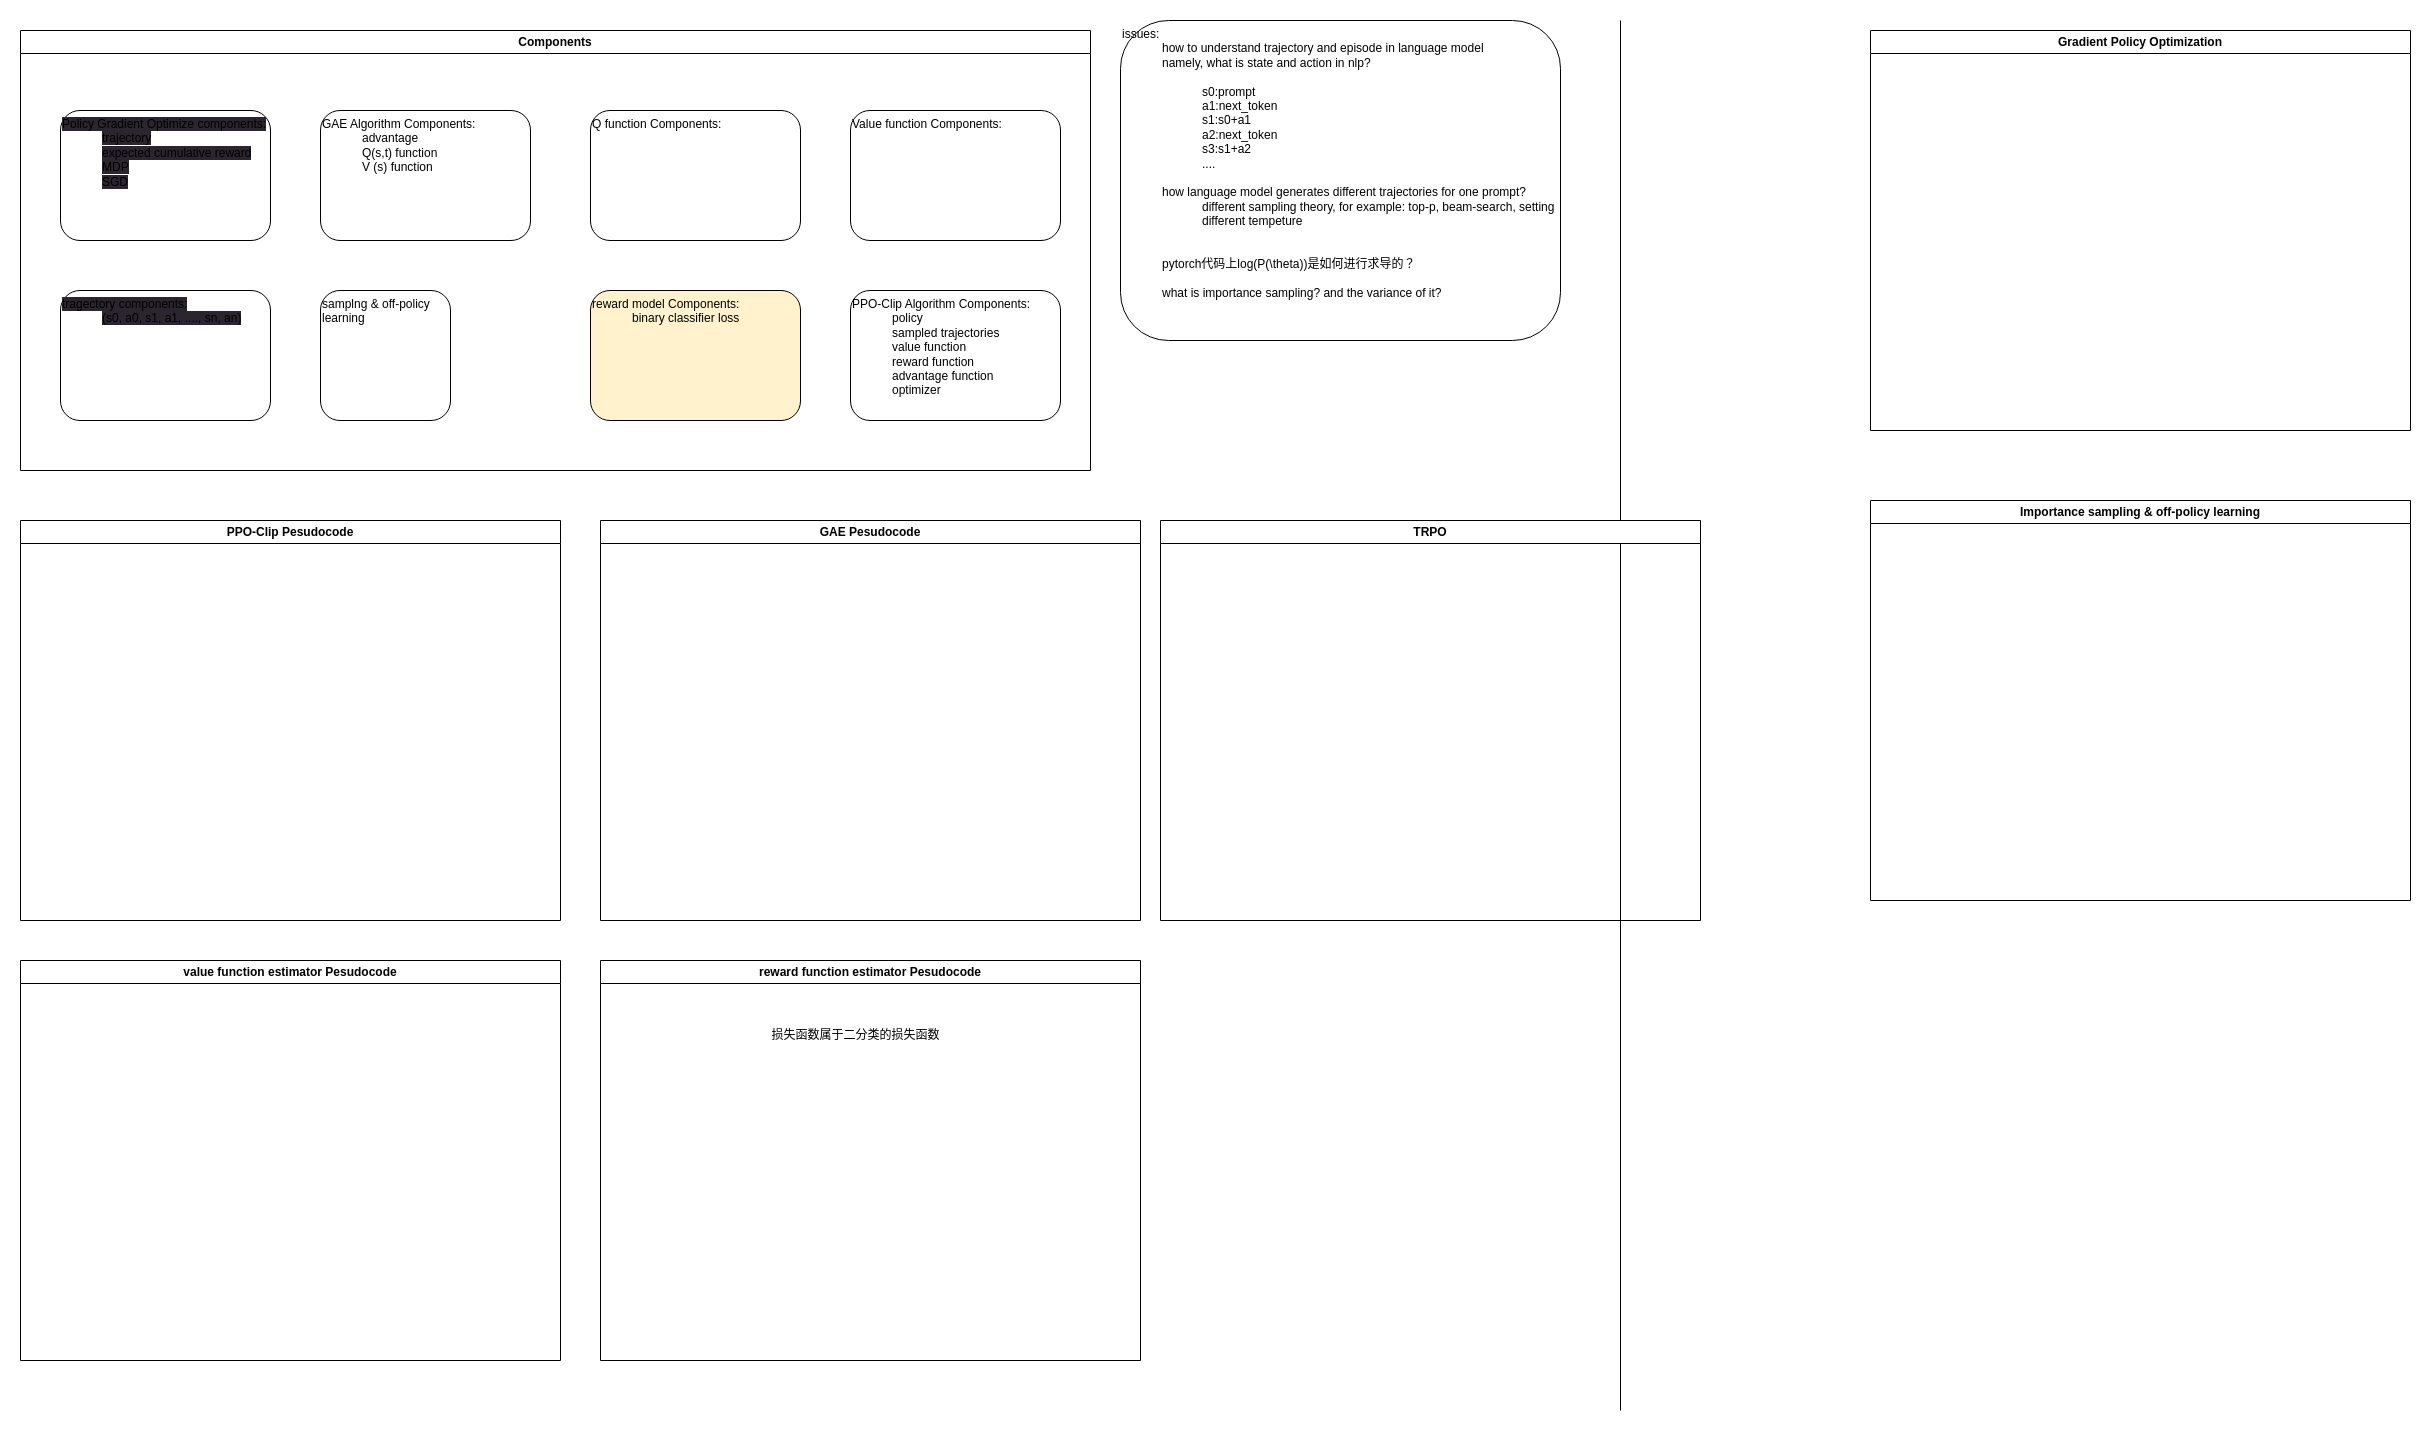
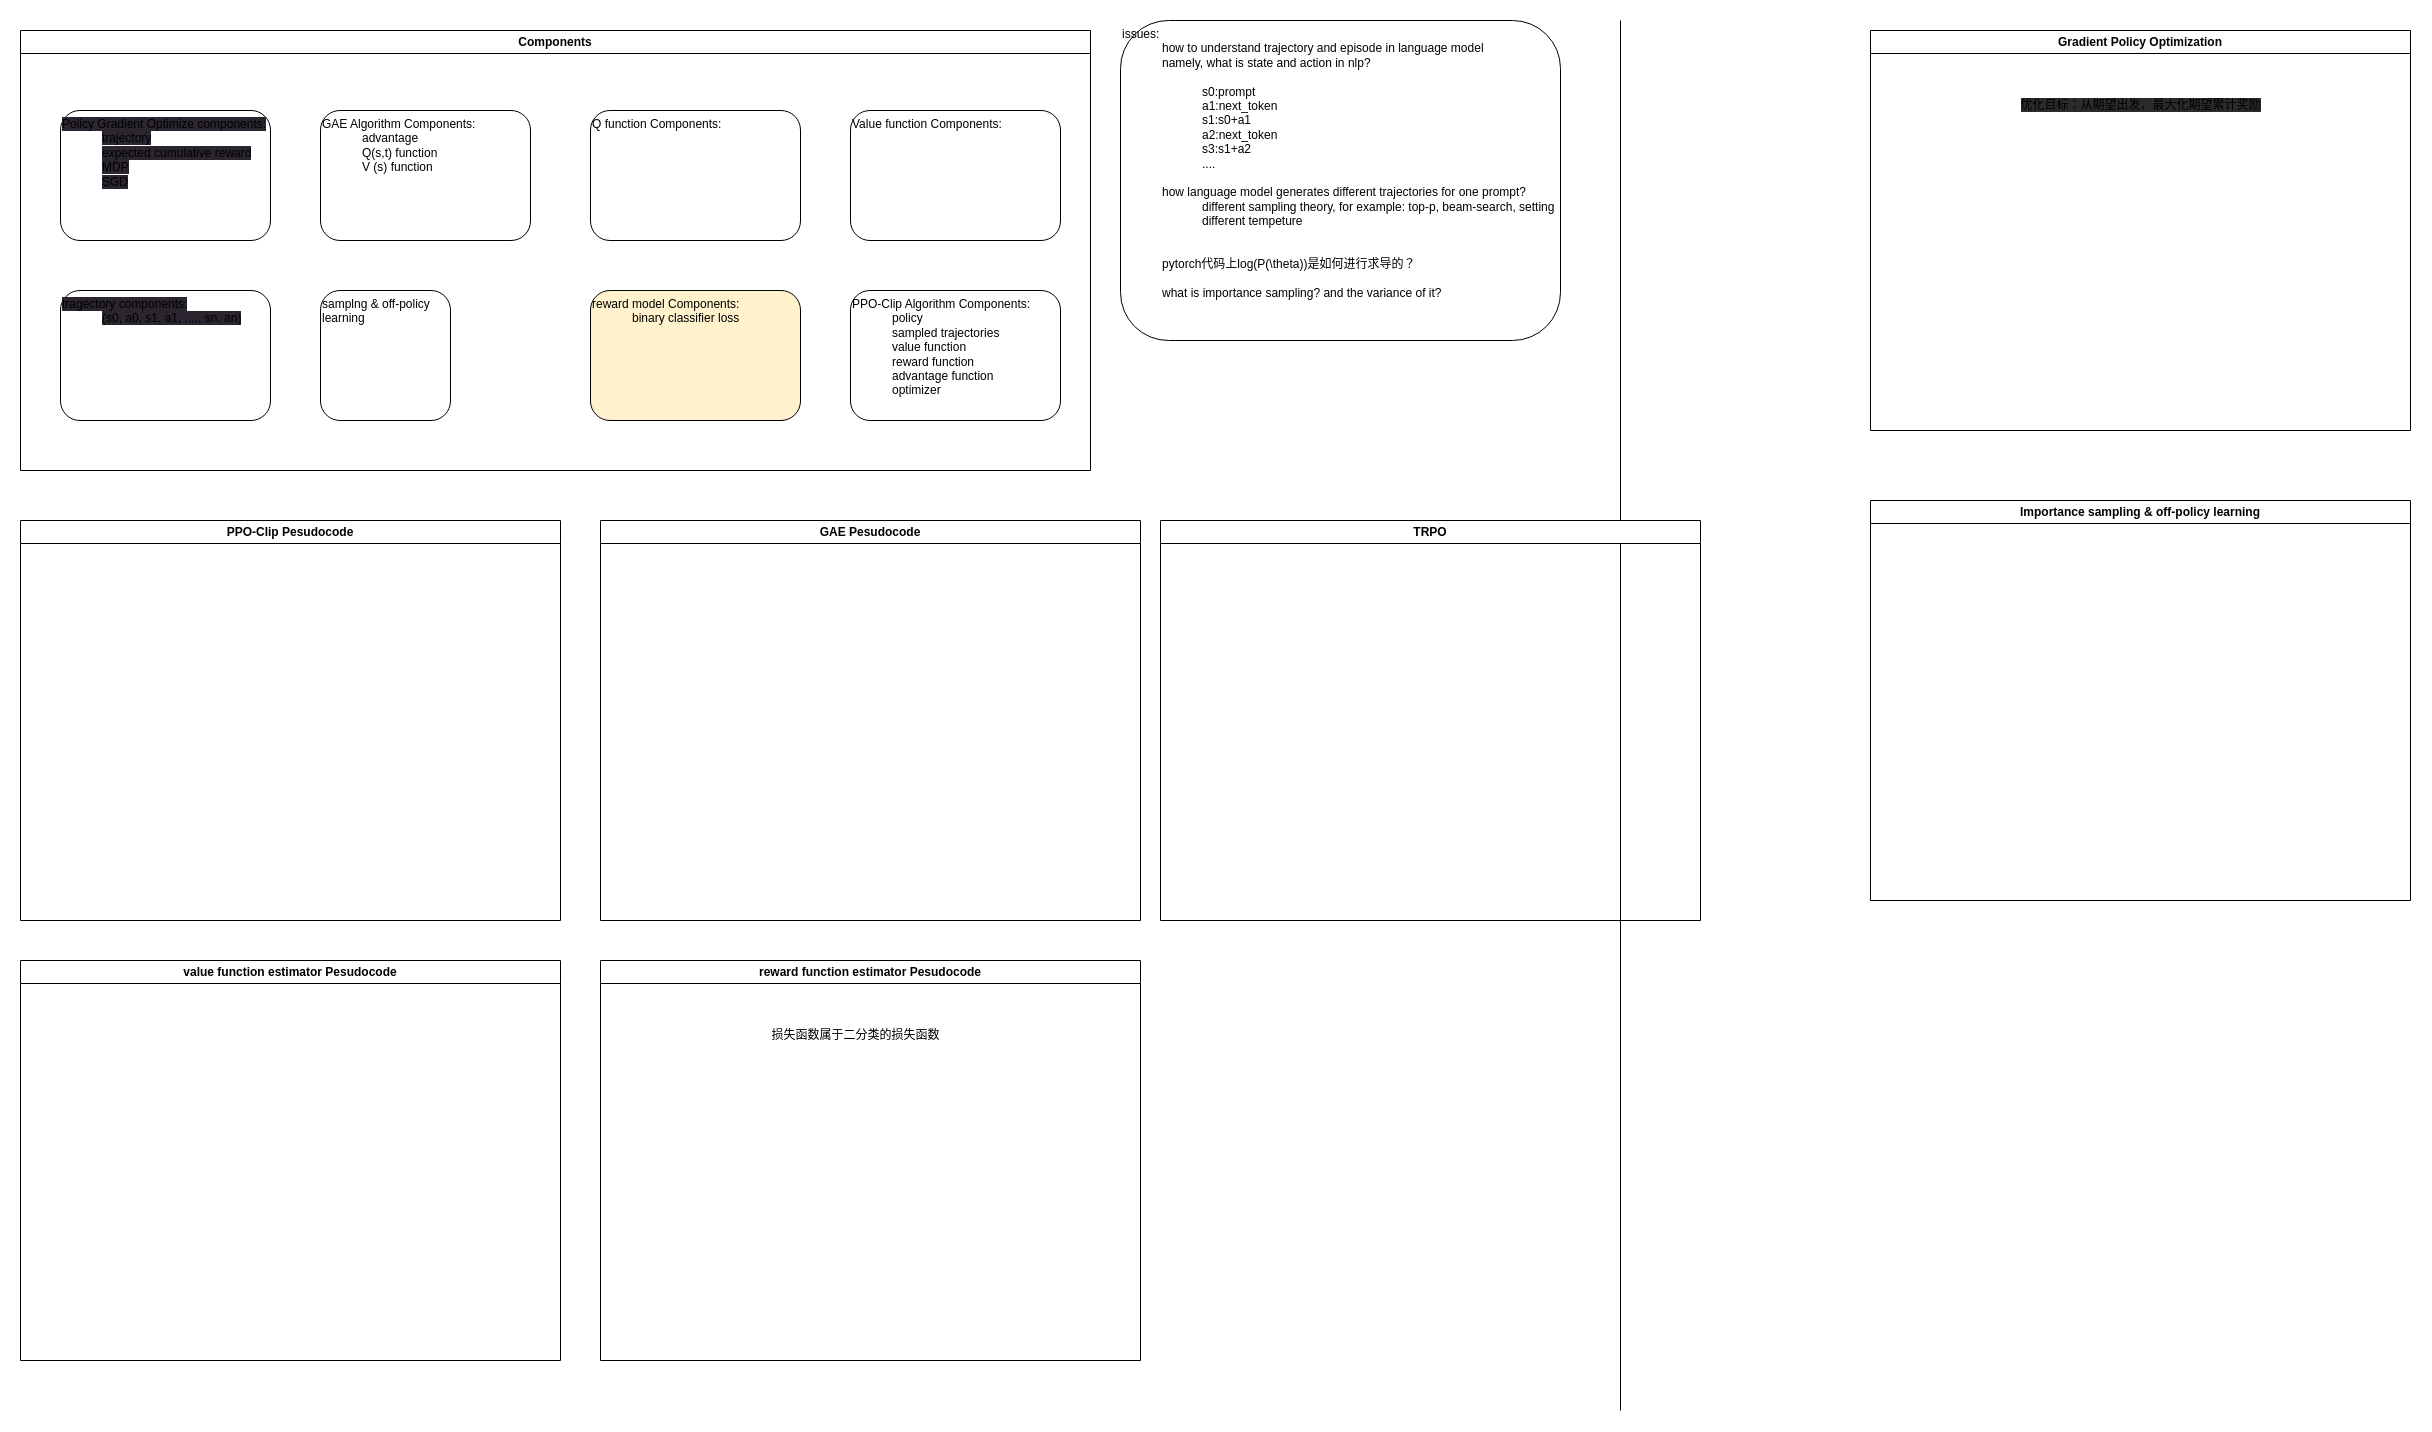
+ <mxCell id="19" value="&lt;span style=&quot;text-align: left; background-color: rgb(43, 43, 43);&quot;&gt;优化目标：从期望出发，最大化期望累计奖励&lt;/span&gt;" style="text;html=1;align=center;verticalAlign=middle;resizable=0;points=[];autosize=1;strokeColor=none;fillColor=none;" vertex="1" parent="18"><mxGeometry x="140" y="60" width="260" height="30" as="geometry" /></mxCell>
